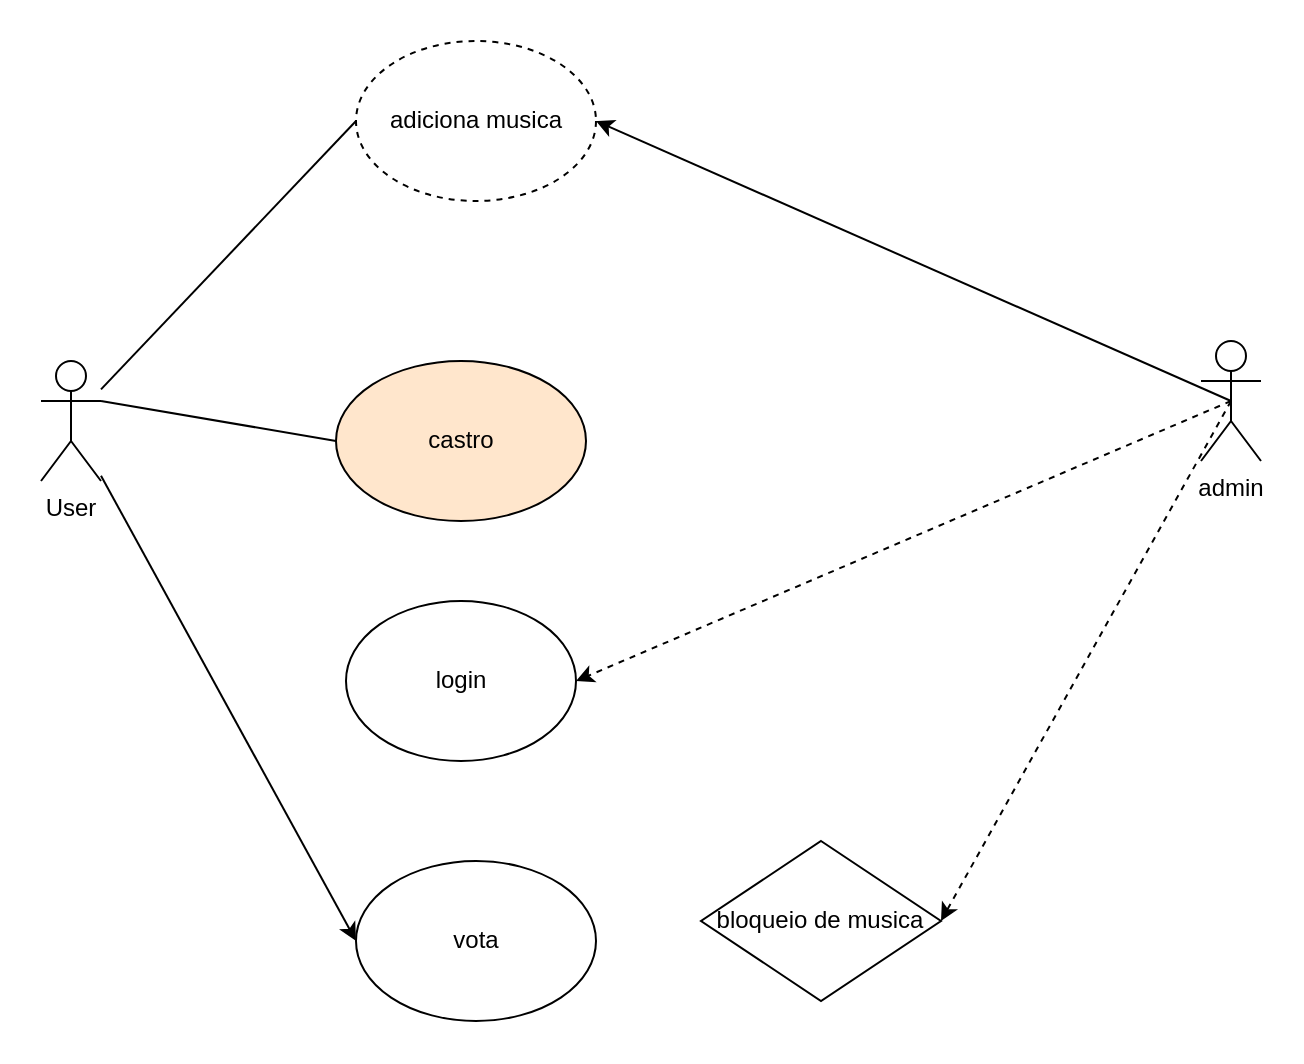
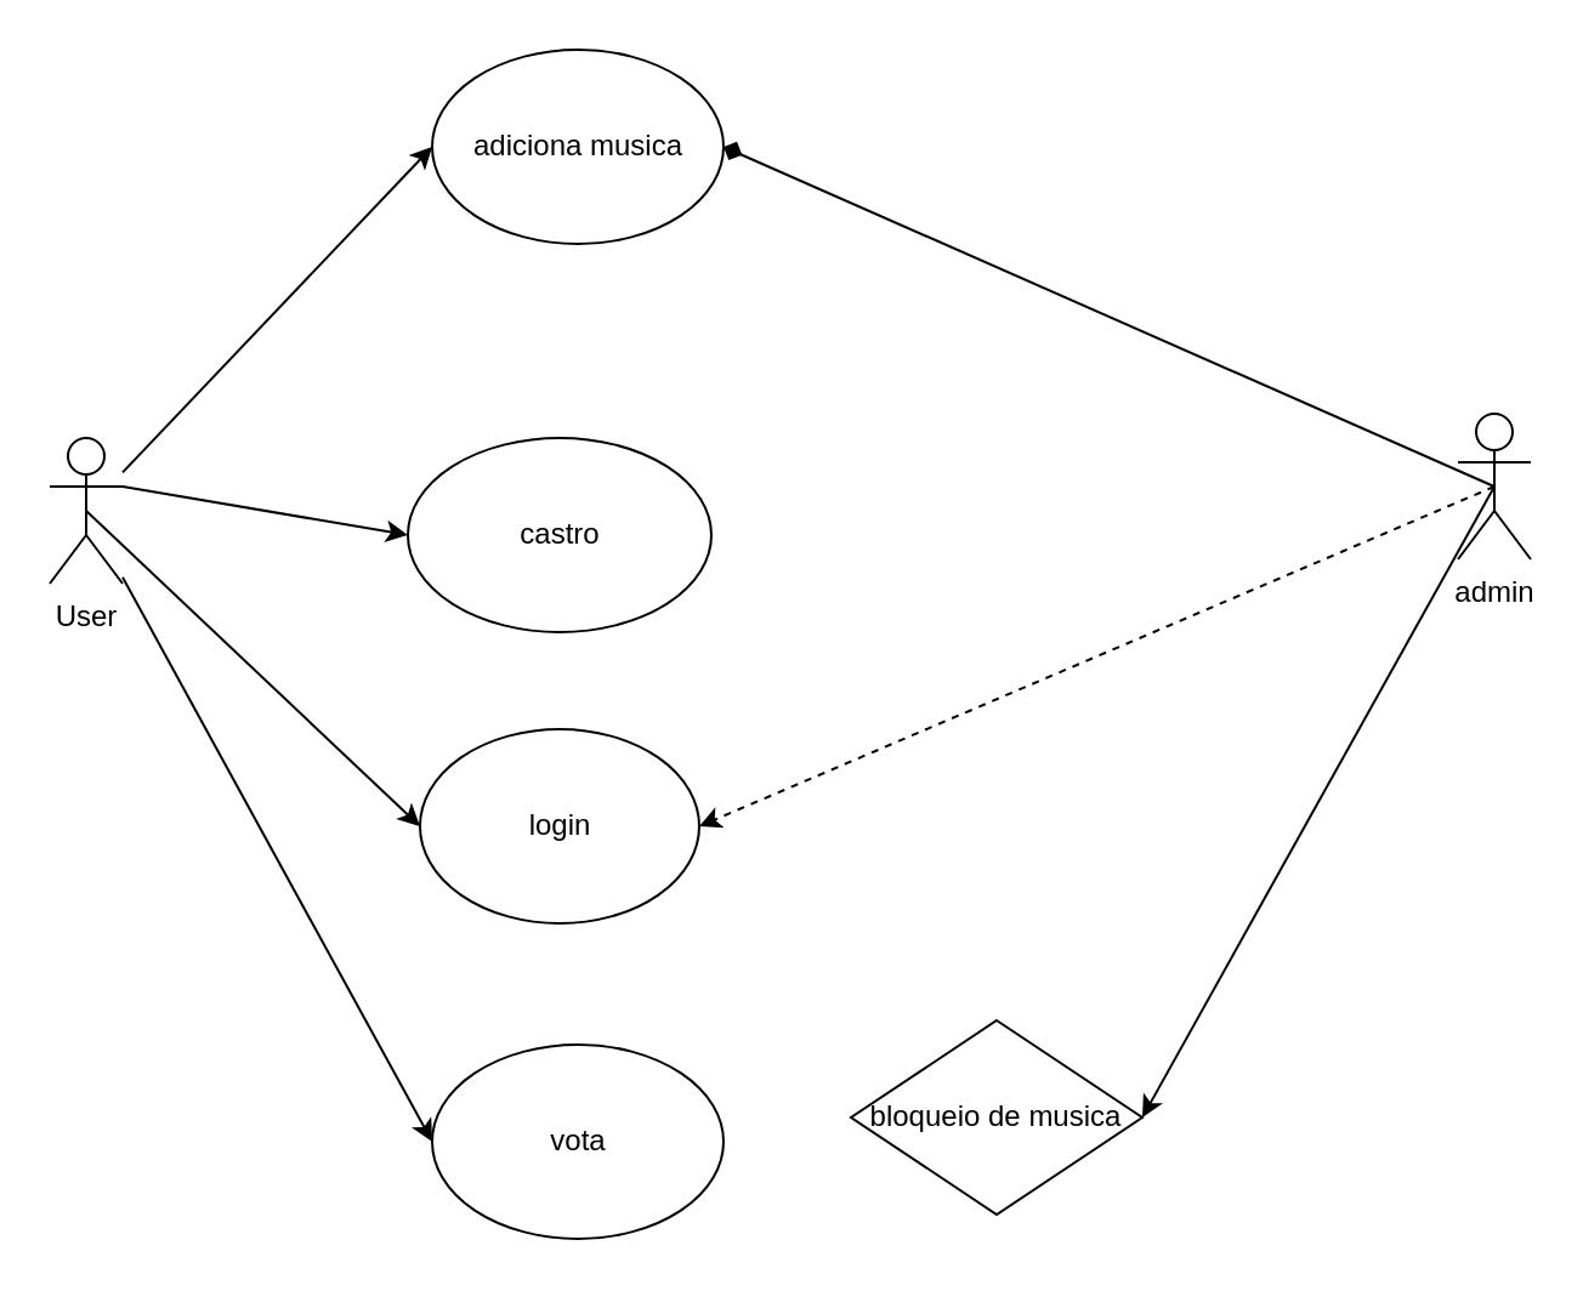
- <mxCell id="14" value="adiciona musica" style="ellipse;whiteSpace=wrap;html=1;dashed=1;" vertex="1" parent="1"><mxGeometry x="177.5" y="20" width="120" height="80" as="geometry" /></mxCell>
+ <mxCell id="14" value="adiciona musica" style="ellipse;whiteSpace=wrap;html=1;" vertex="1" parent="1"><mxGeometry x="177.5" y="20" width="120" height="80" as="geometry" /></mxCell>
- <mxCell id="2" style="edgeStyle=none;html=1;entryX=0;entryY=0.5;entryDx=0;entryDy=0;endArrow=none;" parent="1" source="6" target="14" edge="1"><mxGeometry relative="1" as="geometry"><mxPoint x="173.158" y="60" as="targetPoint" /></mxGeometry></mxCell>
+ <mxCell id="2" style="edgeStyle=none;html=1;entryX=0;entryY=0.5;entryDx=0;entryDy=0;" parent="1" source="6" target="14" edge="1"><mxGeometry relative="1" as="geometry"><mxPoint x="173.158" y="60" as="targetPoint" /></mxGeometry></mxCell>
- <mxCell id="7" style="edgeStyle=none;html=1;exitX=0.5;exitY=0.5;exitDx=0;exitDy=0;exitPerimeter=0;entryX=1;entryY=0.5;entryDx=0;entryDy=0;" edge="1" parent="1" source="10" target="14"><mxGeometry relative="1" as="geometry"><mxPoint x="330" y="50" as="targetPoint" /></mxGeometry></mxCell>
+ <mxCell id="7" style="edgeStyle=none;html=1;exitX=0.5;exitY=0.5;exitDx=0;exitDy=0;exitPerimeter=0;entryX=1;entryY=0.5;entryDx=0;entryDy=0;endArrow=diamond;" edge="1" parent="1" source="10" target="14"><mxGeometry relative="1" as="geometry"><mxPoint x="330" y="50" as="targetPoint" /></mxGeometry></mxCell>
- <mxCell id="5" style="edgeStyle=none;html=1;exitX=1;exitY=0.333;exitDx=0;exitDy=0;exitPerimeter=0;entryX=0;entryY=0.5;entryDx=0;entryDy=0;endArrow=none;" edge="1" parent="1" source="6" target="13"><mxGeometry relative="1" as="geometry" /></mxCell>
+ <mxCell id="5" style="edgeStyle=none;html=1;exitX=1;exitY=0.333;exitDx=0;exitDy=0;exitPerimeter=0;entryX=0;entryY=0.5;entryDx=0;entryDy=0;" edge="1" parent="1" source="6" target="13"><mxGeometry relative="1" as="geometry" /></mxCell>
- <mxCell id="13" value="castro" style="ellipse;whiteSpace=wrap;html=1;fillColor=#ffe6cc;" vertex="1" parent="1"><mxGeometry x="167.5" y="180" width="125" height="80" as="geometry" /></mxCell>
+ <mxCell id="13" value="castro" style="ellipse;whiteSpace=wrap;html=1;" vertex="1" parent="1"><mxGeometry x="167.5" y="180" width="125" height="80" as="geometry" /></mxCell>
+ <mxCell id="4" style="edgeStyle=none;html=1;exitX=0.5;exitY=0.5;exitDx=0;exitDy=0;exitPerimeter=0;entryX=0;entryY=0.5;entryDx=0;entryDy=0;" edge="1" parent="1" source="6" target="11"><mxGeometry relative="1" as="geometry" /></mxCell>
- <mxCell id="8" style="edgeStyle=none;html=1;exitX=0.5;exitY=0.5;exitDx=0;exitDy=0;exitPerimeter=0;entryX=1;entryY=0.5;entryDx=0;entryDy=0;dashed=1;" edge="1" parent="1" source="10" target="15"><mxGeometry relative="1" as="geometry" /></mxCell>
+ <mxCell id="8" style="edgeStyle=none;html=1;exitX=0.5;exitY=0.5;exitDx=0;exitDy=0;exitPerimeter=0;entryX=1;entryY=0.5;entryDx=0;entryDy=0;" edge="1" parent="1" source="10" target="15"><mxGeometry relative="1" as="geometry" /></mxCell>
